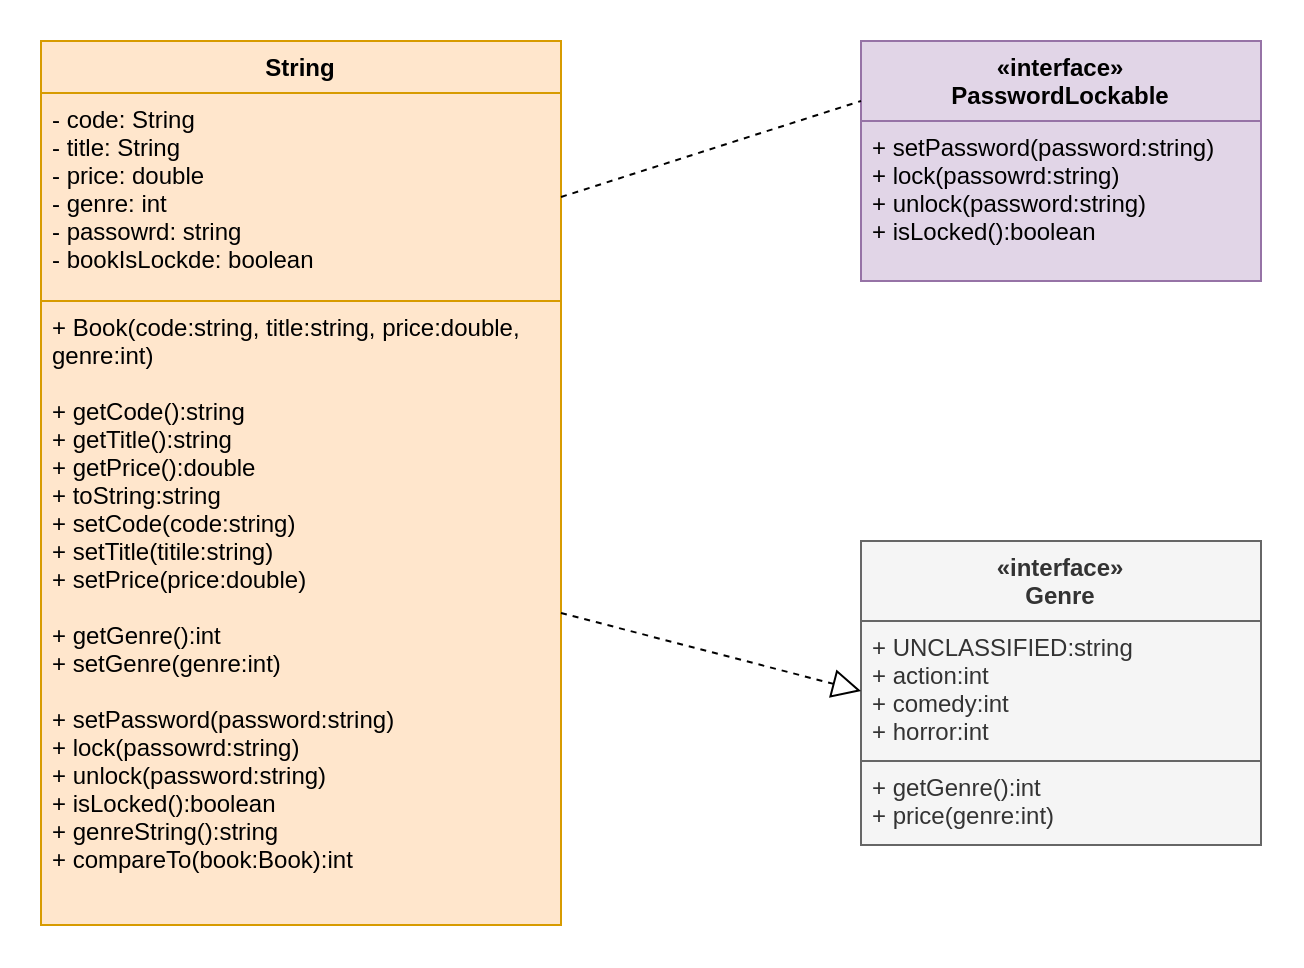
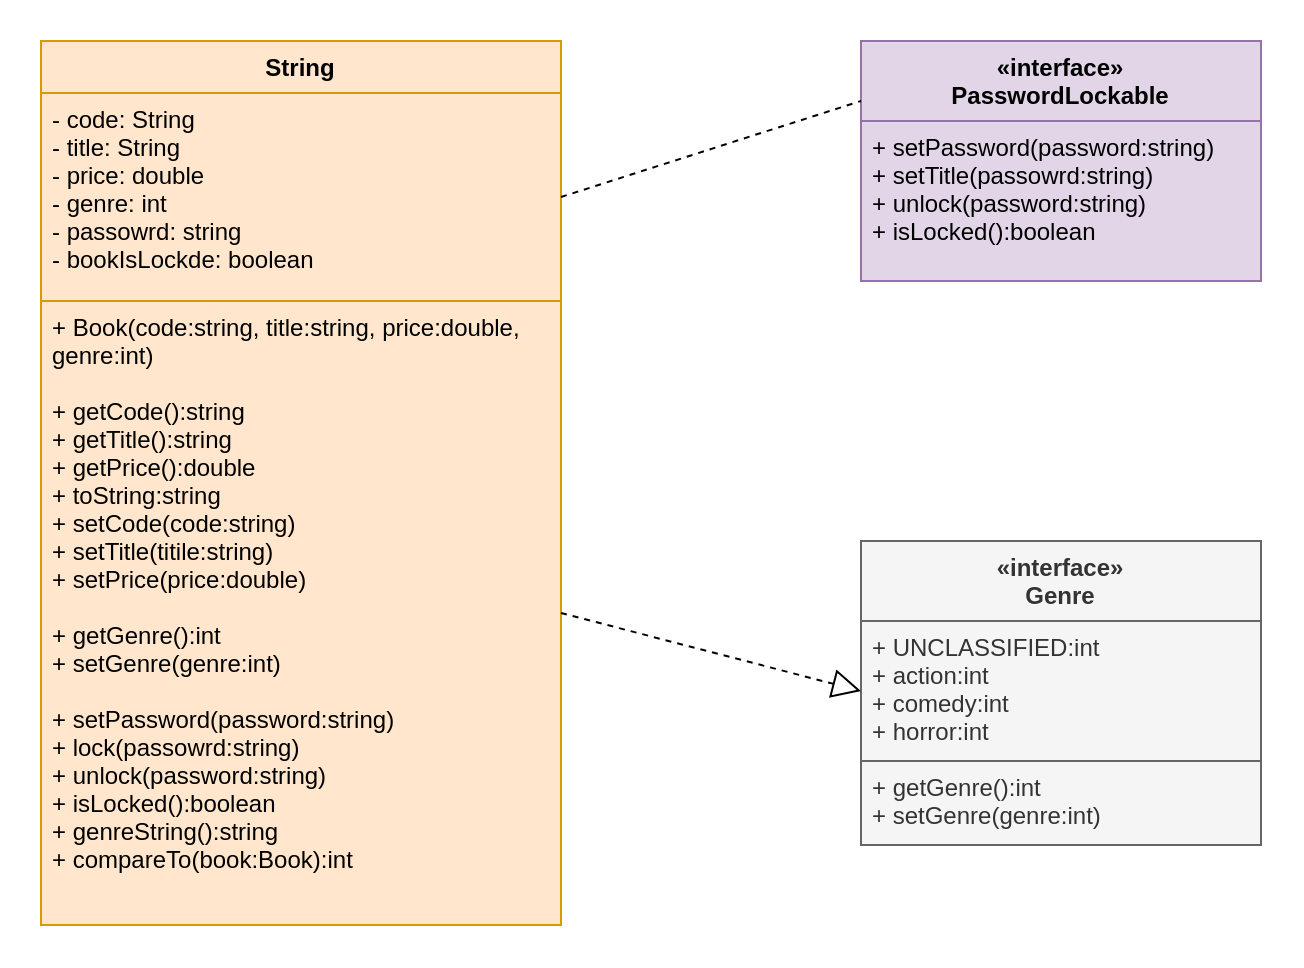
- <mxCell id="6" value="+ setPassword(password:string)&#10;+ lock(passowrd:string)&#10;+ unlock(password:string)&#10;+ isLocked():boolean" style="text;strokeColor=#9673a6;fillColor=#e1d5e7;align=left;verticalAlign=top;spacingLeft=4;spacingRight=4;overflow=hidden;rotatable=0;points=[[0,0.5],[1,0.5]];portConstraint=eastwest;" parent="5" vertex="1"><mxGeometry y="40" width="200" height="80" as="geometry" /></mxCell>
+ <mxCell id="6" value="+ setPassword(password:string)&#10;+ setTitle(passowrd:string)&#10;+ unlock(password:string)&#10;+ isLocked():boolean" style="text;strokeColor=#9673a6;fillColor=#e1d5e7;align=left;verticalAlign=top;spacingLeft=4;spacingRight=4;overflow=hidden;rotatable=0;points=[[0,0.5],[1,0.5]];portConstraint=eastwest;" parent="5" vertex="1"><mxGeometry y="40" width="200" height="80" as="geometry" /></mxCell>
- <mxCell id="8" value="+ UNCLASSIFIED:string&#10;+ action:int&#10;+ comedy:int&#10;+ horror:int" style="text;strokeColor=#666666;fillColor=#f5f5f5;align=left;verticalAlign=top;spacingLeft=4;spacingRight=4;overflow=hidden;rotatable=0;points=[[0,0.5],[1,0.5]];portConstraint=eastwest;fontColor=#333333;" parent="7" vertex="1"><mxGeometry y="40" width="200" height="70" as="geometry" /></mxCell>
+ <mxCell id="8" value="+ UNCLASSIFIED:int&#10;+ action:int&#10;+ comedy:int&#10;+ horror:int" style="text;strokeColor=#666666;fillColor=#f5f5f5;align=left;verticalAlign=top;spacingLeft=4;spacingRight=4;overflow=hidden;rotatable=0;points=[[0,0.5],[1,0.5]];portConstraint=eastwest;fontColor=#333333;" parent="7" vertex="1"><mxGeometry y="40" width="200" height="70" as="geometry" /></mxCell>
- <mxCell id="9" value="+ getGenre():int&#10;+ price(genre:int)" style="text;strokeColor=#666666;fillColor=#f5f5f5;align=left;verticalAlign=top;spacingLeft=4;spacingRight=4;overflow=hidden;rotatable=0;points=[[0,0.5],[1,0.5]];portConstraint=eastwest;fontColor=#333333;" parent="7" vertex="1"><mxGeometry y="110" width="200" height="42" as="geometry" /></mxCell>
+ <mxCell id="9" value="+ getGenre():int&#10;+ setGenre(genre:int)" style="text;strokeColor=#666666;fillColor=#f5f5f5;align=left;verticalAlign=top;spacingLeft=4;spacingRight=4;overflow=hidden;rotatable=0;points=[[0,0.5],[1,0.5]];portConstraint=eastwest;fontColor=#333333;" parent="7" vertex="1"><mxGeometry y="110" width="200" height="42" as="geometry" /></mxCell>
